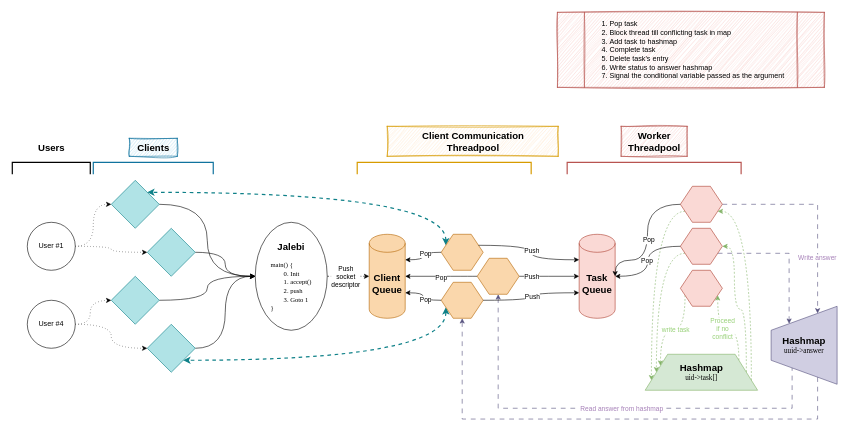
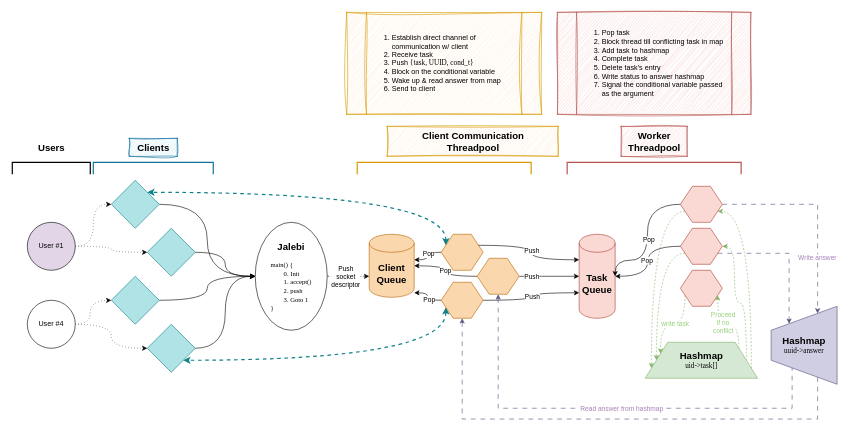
- <mxCell id="71" value="&lt;div align=&quot;left&quot;&gt;&lt;ol&gt;&lt;li&gt;&lt;font face=&quot;Helvetica&quot;&gt;Pop task&lt;br&gt;&lt;/font&gt;&lt;/li&gt;&lt;li&gt;&lt;font face=&quot;Helvetica&quot;&gt;Block thread till conflicting task in map&lt;br&gt;&lt;/font&gt;&lt;/li&gt;&lt;li&gt;&lt;font face=&quot;Helvetica&quot;&gt;Add task to hashmap&lt;br&gt;&lt;/font&gt;&lt;/li&gt;&lt;li&gt;&lt;font face=&quot;Helvetica&quot;&gt;Complete task&lt;br&gt;&lt;/font&gt;&lt;/li&gt;&lt;li&gt;&lt;font face=&quot;Helvetica&quot;&gt;Delete task's entry&lt;/font&gt;&lt;/li&gt;&lt;li&gt;&lt;font face=&quot;Helvetica&quot;&gt;Write status to answer hashmap&lt;br&gt;&lt;/font&gt;&lt;/li&gt;&lt;li&gt;&lt;font face=&quot;Helvetica&quot;&gt;Signal the conditional variable passed as the argument&lt;br&gt;&lt;/font&gt;&lt;/li&gt;&lt;/ol&gt;&lt;/div&gt;" style="shape=process;whiteSpace=wrap;html=1;backgroundOutline=1;align=left;fillColor=#f8cecc;strokeColor=#b85450;shadow=0;sketch=1;curveFitting=1;jiggle=2;" parent="1" vertex="1"><mxGeometry x="928.75" y="20" width="445" height="125" as="geometry" /></mxCell>
+ <mxCell id="71" value="&lt;div align=&quot;left&quot;&gt;&lt;ol&gt;&lt;li&gt;&lt;font face=&quot;Helvetica&quot;&gt;Pop task&lt;br&gt;&lt;/font&gt;&lt;/li&gt;&lt;li&gt;&lt;font face=&quot;Helvetica&quot;&gt;Block thread till conflicting task in map&lt;br&gt;&lt;/font&gt;&lt;/li&gt;&lt;li&gt;&lt;font face=&quot;Helvetica&quot;&gt;Add task to hashmap&lt;br&gt;&lt;/font&gt;&lt;/li&gt;&lt;li&gt;&lt;font face=&quot;Helvetica&quot;&gt;Complete task&lt;br&gt;&lt;/font&gt;&lt;/li&gt;&lt;li&gt;&lt;font face=&quot;Helvetica&quot;&gt;Delete task's entry&lt;/font&gt;&lt;/li&gt;&lt;li&gt;&lt;font face=&quot;Helvetica&quot;&gt;Write status to answer hashmap&lt;br&gt;&lt;/font&gt;&lt;/li&gt;&lt;li&gt;&lt;font face=&quot;Helvetica&quot;&gt;Signal the conditional variable passed as the argument&lt;br&gt;&lt;/font&gt;&lt;/li&gt;&lt;/ol&gt;&lt;/div&gt;" style="shape=process;whiteSpace=wrap;html=1;backgroundOutline=1;align=left;fillColor=#f8cecc;strokeColor=#b85450;shadow=0;sketch=1;curveFitting=1;jiggle=2;" parent="1" vertex="1"><mxGeometry x="928.75" y="20" width="322.5" height="170" as="geometry" /></mxCell>
+ <mxCell id="70" value="&lt;div align=&quot;left&quot;&gt;&lt;ol&gt;&lt;li&gt;Establish direct channel of communication w/ client&lt;/li&gt;&lt;li&gt;&lt;font face=&quot;Helvetica&quot;&gt;Receive task&lt;br&gt;&lt;/font&gt;&lt;/li&gt;&lt;li&gt;Push &lt;font data-font-src=&quot;https://fonts.googleapis.com/css?family=IBM+Plex+Mono&quot; face=&quot;IBM Plex Mono&quot;&gt;{task, UUID, cond_t}&lt;/font&gt;&lt;/li&gt;&lt;li&gt;Block on the conditional variable&lt;/li&gt;&lt;li&gt;Wake up &amp;amp; read answer from map&lt;/li&gt;&lt;li&gt;Send to client&lt;br&gt;&lt;/li&gt;&lt;/ol&gt;&lt;/div&gt;" style="shape=process;whiteSpace=wrap;html=1;backgroundOutline=1;align=left;fillColor=#ffe6cc;strokeColor=#d79b00;sketch=1;curveFitting=1;jiggle=2;" parent="1" vertex="1"><mxGeometry x="577.5" y="20" width="325" height="170" as="geometry" /></mxCell>
- <mxCell id="37" value="&lt;div&gt;User #1&lt;/div&gt;" style="ellipse;whiteSpace=wrap;html=1;aspect=fixed;" parent="1" vertex="1"><mxGeometry x="45" y="370" width="80" height="80" as="geometry" /></mxCell>
+ <mxCell id="37" value="&lt;div&gt;User #1&lt;/div&gt;" style="ellipse;whiteSpace=wrap;html=1;aspect=fixed;fillColor=#e1d5e7;" parent="1" vertex="1"><mxGeometry x="45" y="370" width="80" height="80" as="geometry" /></mxCell>
- <mxCell id="13" value="&lt;div&gt;&lt;b&gt;&lt;font style=&quot;font-size: 16px;&quot;&gt;Client Queue&lt;/font&gt;&lt;/b&gt;&lt;/div&gt;" style="shape=cylinder3;whiteSpace=wrap;html=1;boundedLbl=1;backgroundOutline=1;size=15;fillColor=#fad7ac;strokeColor=#b46504;" parent="1" vertex="1"><mxGeometry x="615" y="390" width="60" height="140" as="geometry" /></mxCell>
+ <mxCell id="13" value="&lt;div&gt;&lt;b&gt;&lt;font style=&quot;font-size: 16px;&quot;&gt;Client Queue&lt;/font&gt;&lt;/b&gt;&lt;/div&gt;" style="shape=cylinder3;whiteSpace=wrap;html=1;boundedLbl=1;backgroundOutline=1;size=15;fillColor=#fad7ac;strokeColor=#b46504;" parent="1" vertex="1"><mxGeometry x="615" y="390" width="75" height="105" as="geometry" /></mxCell>
- <mxCell id="60" value="&lt;div&gt;&lt;b&gt;&lt;font style=&quot;font-size: 16px;&quot;&gt;Hashmap&lt;/font&gt;&lt;br&gt;&lt;/b&gt;&lt;/div&gt;&lt;div&gt;&lt;font data-font-src=&quot;https://fonts.googleapis.com/css?family=IBM+Plex+Mono&quot; face=&quot;IBM Plex Mono&quot;&gt;uid-&amp;gt;task[]&lt;b&gt;&lt;br&gt;&lt;/b&gt;&lt;/font&gt;&lt;/div&gt;" style="shape=trapezoid;perimeter=trapezoidPerimeter;whiteSpace=wrap;html=1;fixedSize=1;size=37.5;fillColor=#d5e8d4;strokeColor=#82b366;" parent="1" vertex="1"><mxGeometry x="1075" y="590" width="187.5" height="60" as="geometry" /></mxCell>
+ <mxCell id="60" value="&lt;div&gt;&lt;b&gt;&lt;font style=&quot;font-size: 16px;&quot;&gt;Hashmap&lt;/font&gt;&lt;br&gt;&lt;/b&gt;&lt;/div&gt;&lt;div&gt;&lt;font data-font-src=&quot;https://fonts.googleapis.com/css?family=IBM+Plex+Mono&quot; face=&quot;IBM Plex Mono&quot;&gt;uid-&amp;gt;task[]&lt;b&gt;&lt;br&gt;&lt;/b&gt;&lt;/font&gt;&lt;/div&gt;" style="shape=trapezoid;perimeter=trapezoidPerimeter;whiteSpace=wrap;html=1;fixedSize=1;size=37.5;fillColor=#d5e8d4;strokeColor=#82b366;" parent="1" vertex="1"><mxGeometry x="1075" y="570" width="187.5" height="60" as="geometry" /></mxCell>
